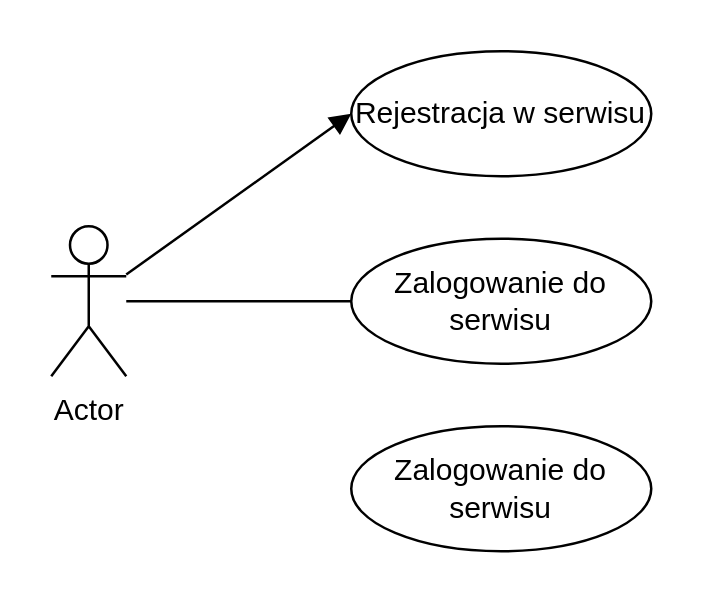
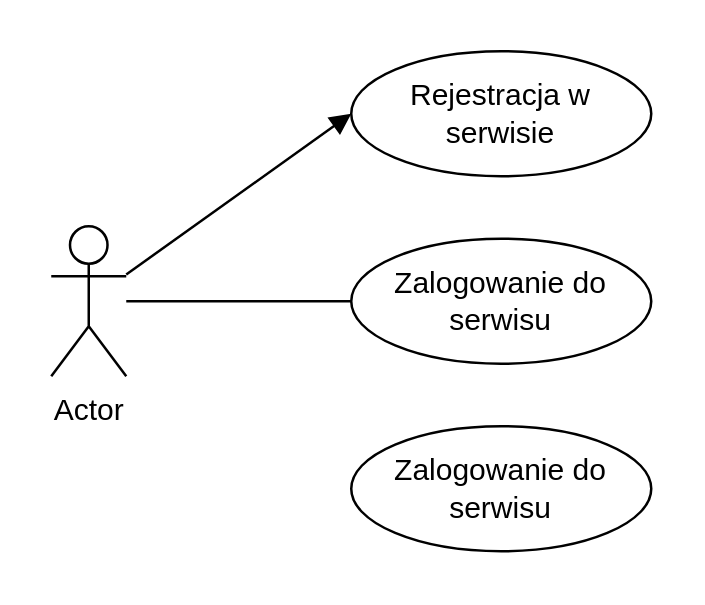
- <mxCell id="3" value="Rejestracja w serwisu" style="ellipse;whiteSpace=wrap;html=1;" vertex="1" parent="1"><mxGeometry x="140" y="20" width="120" height="50" as="geometry" /></mxCell>
+ <mxCell id="3" value="Rejestracja w serwisie" style="ellipse;whiteSpace=wrap;html=1;" vertex="1" parent="1"><mxGeometry x="140" y="20" width="120" height="50" as="geometry" /></mxCell>
